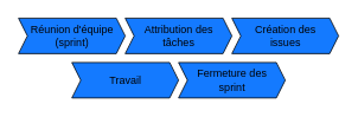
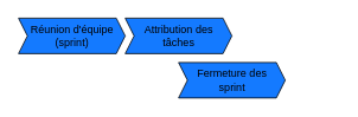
- <mxCell id="4" value="&lt;div&gt;Création des &lt;br&gt;&lt;/div&gt;&lt;div&gt;issues&lt;/div&gt;" style="html=1;shadow=0;dashed=0;align=center;verticalAlign=middle;shape=mxgraph.arrows2.arrow;dy=0;dx=10;notch=10;fillColor=#147AFF;" vertex="1" parent="1"><mxGeometry x="260" y="20" width="120" height="40" as="geometry" /></mxCell>
- <mxCell id="5" value="Travail" style="html=1;shadow=0;dashed=0;align=center;verticalAlign=middle;shape=mxgraph.arrows2.arrow;dy=0;dx=10;notch=10;fillColor=#147AFF;" vertex="1" parent="1"><mxGeometry x="80" y="70" width="120" height="40" as="geometry" /></mxCell>
